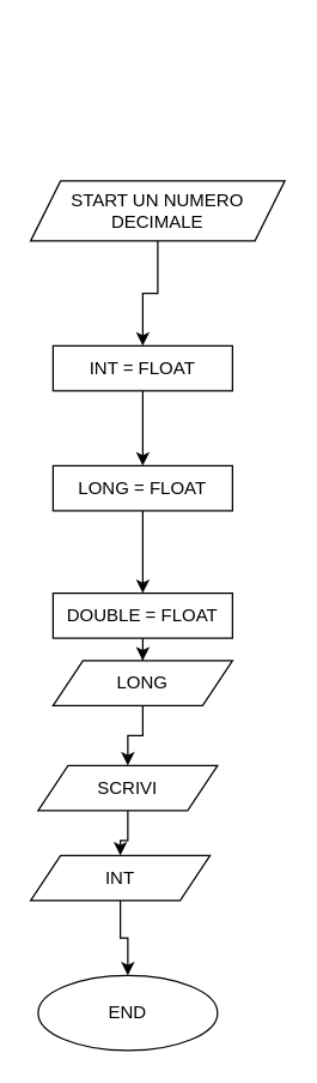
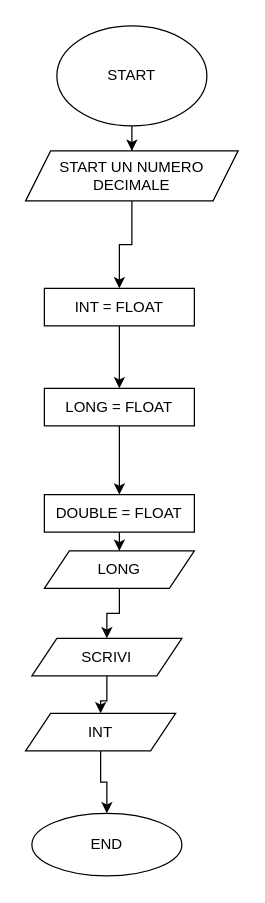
+ <mxCell id="3" value="START" style="ellipse;whiteSpace=wrap;html=1;" vertex="1" parent="1"><mxGeometry x="45" y="20" width="120" height="80" as="geometry" /></mxCell>
+ <mxCell id="2" style="edgeStyle=orthogonalEdgeStyle;rounded=0;orthogonalLoop=1;jettySize=auto;html=1;entryX=0.5;entryY=0;entryDx=0;entryDy=0;" edge="1" parent="1" source="3" target="5"><mxGeometry relative="1" as="geometry" /></mxCell>
